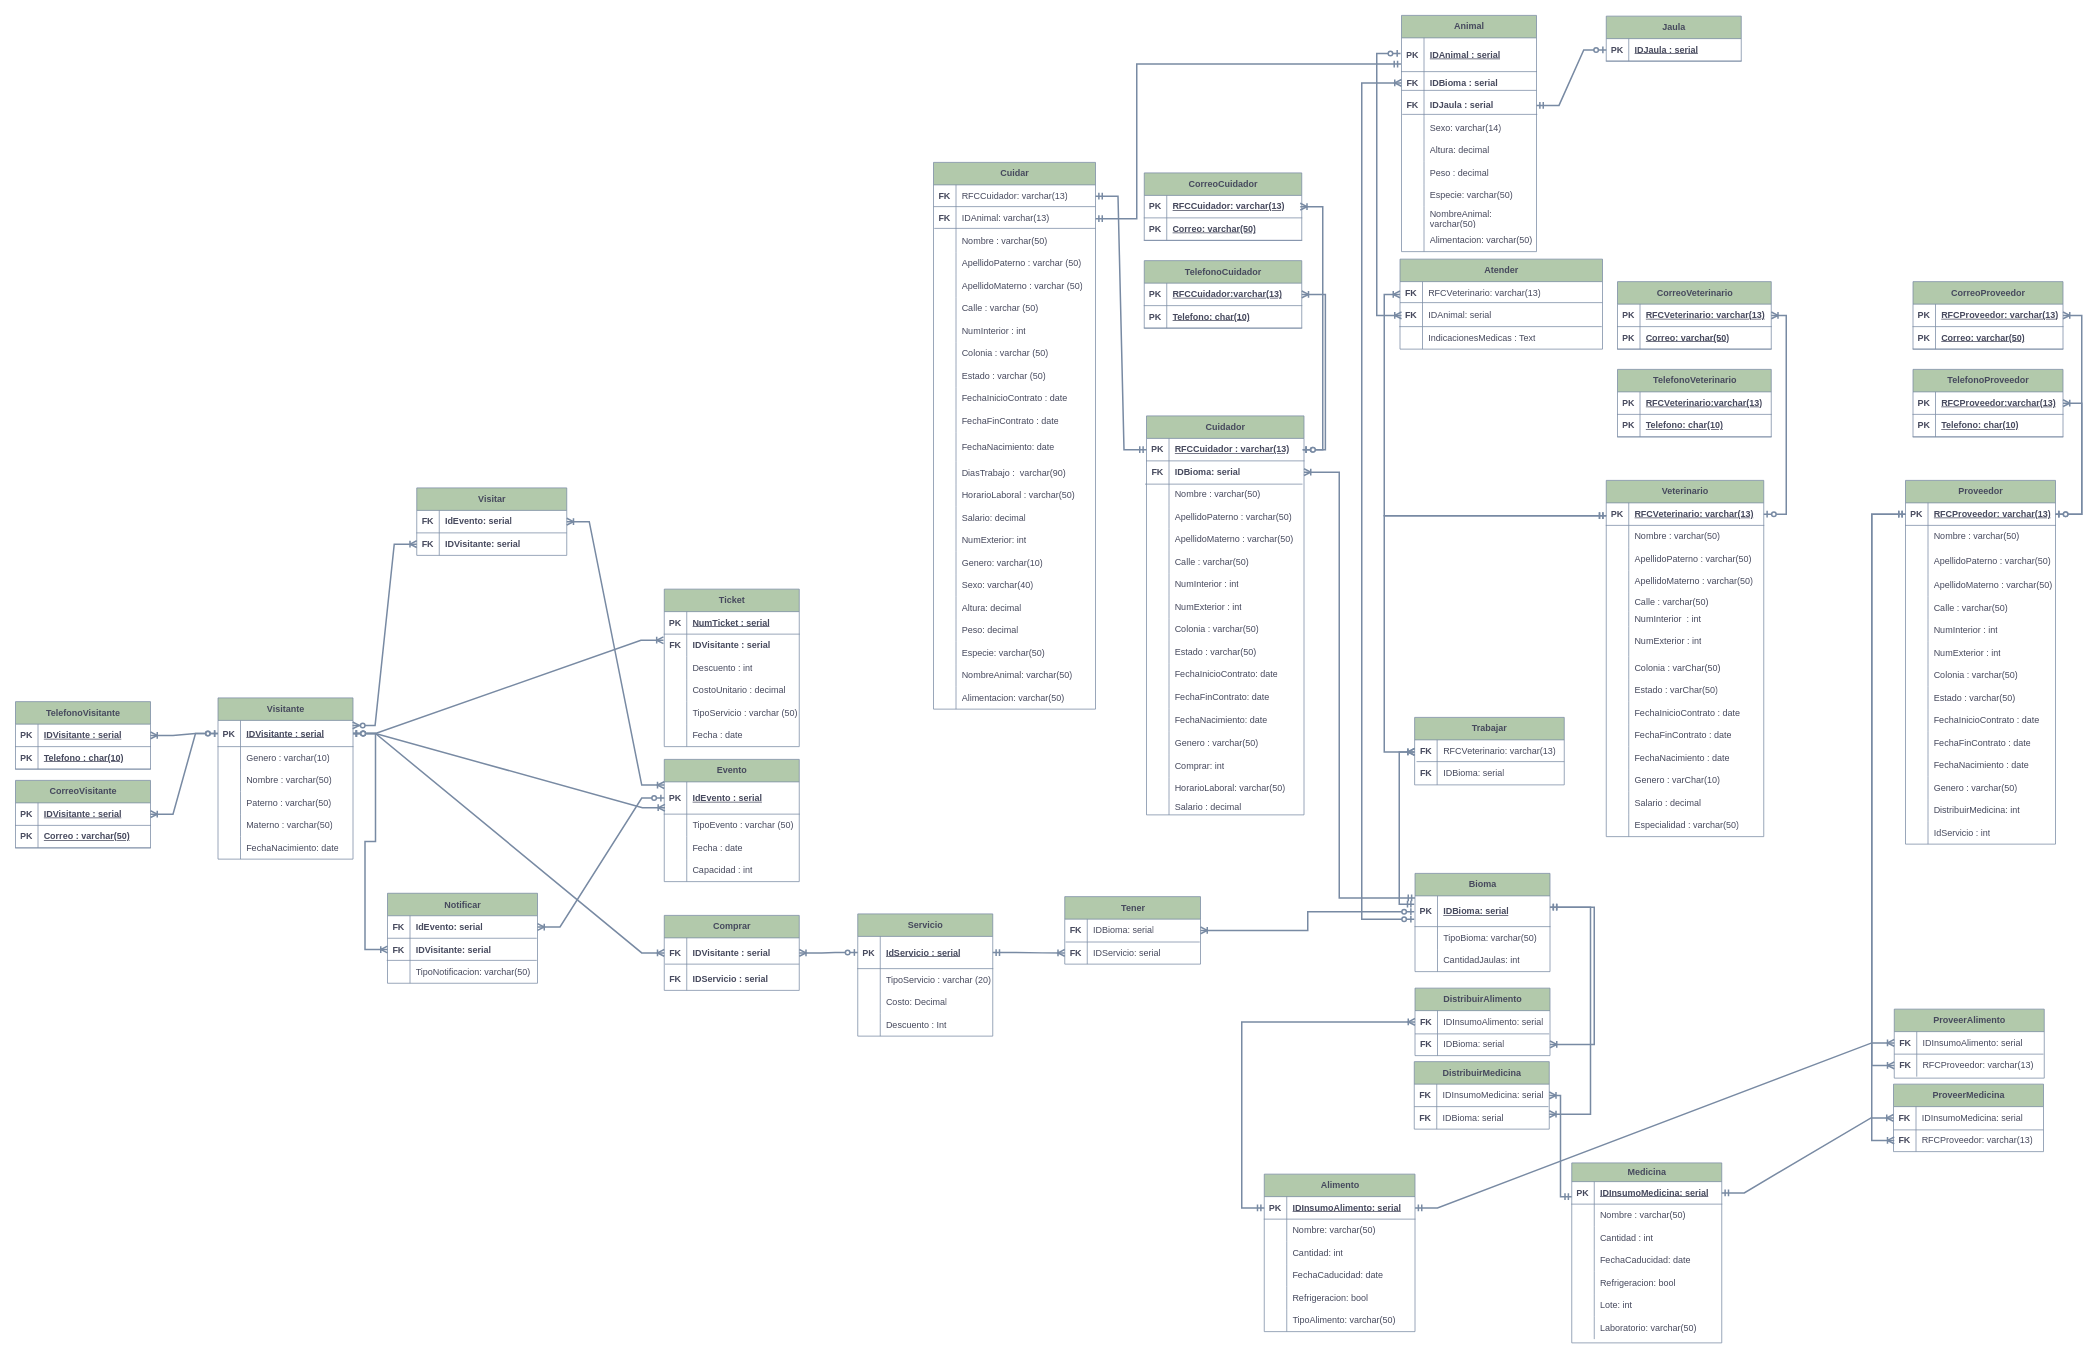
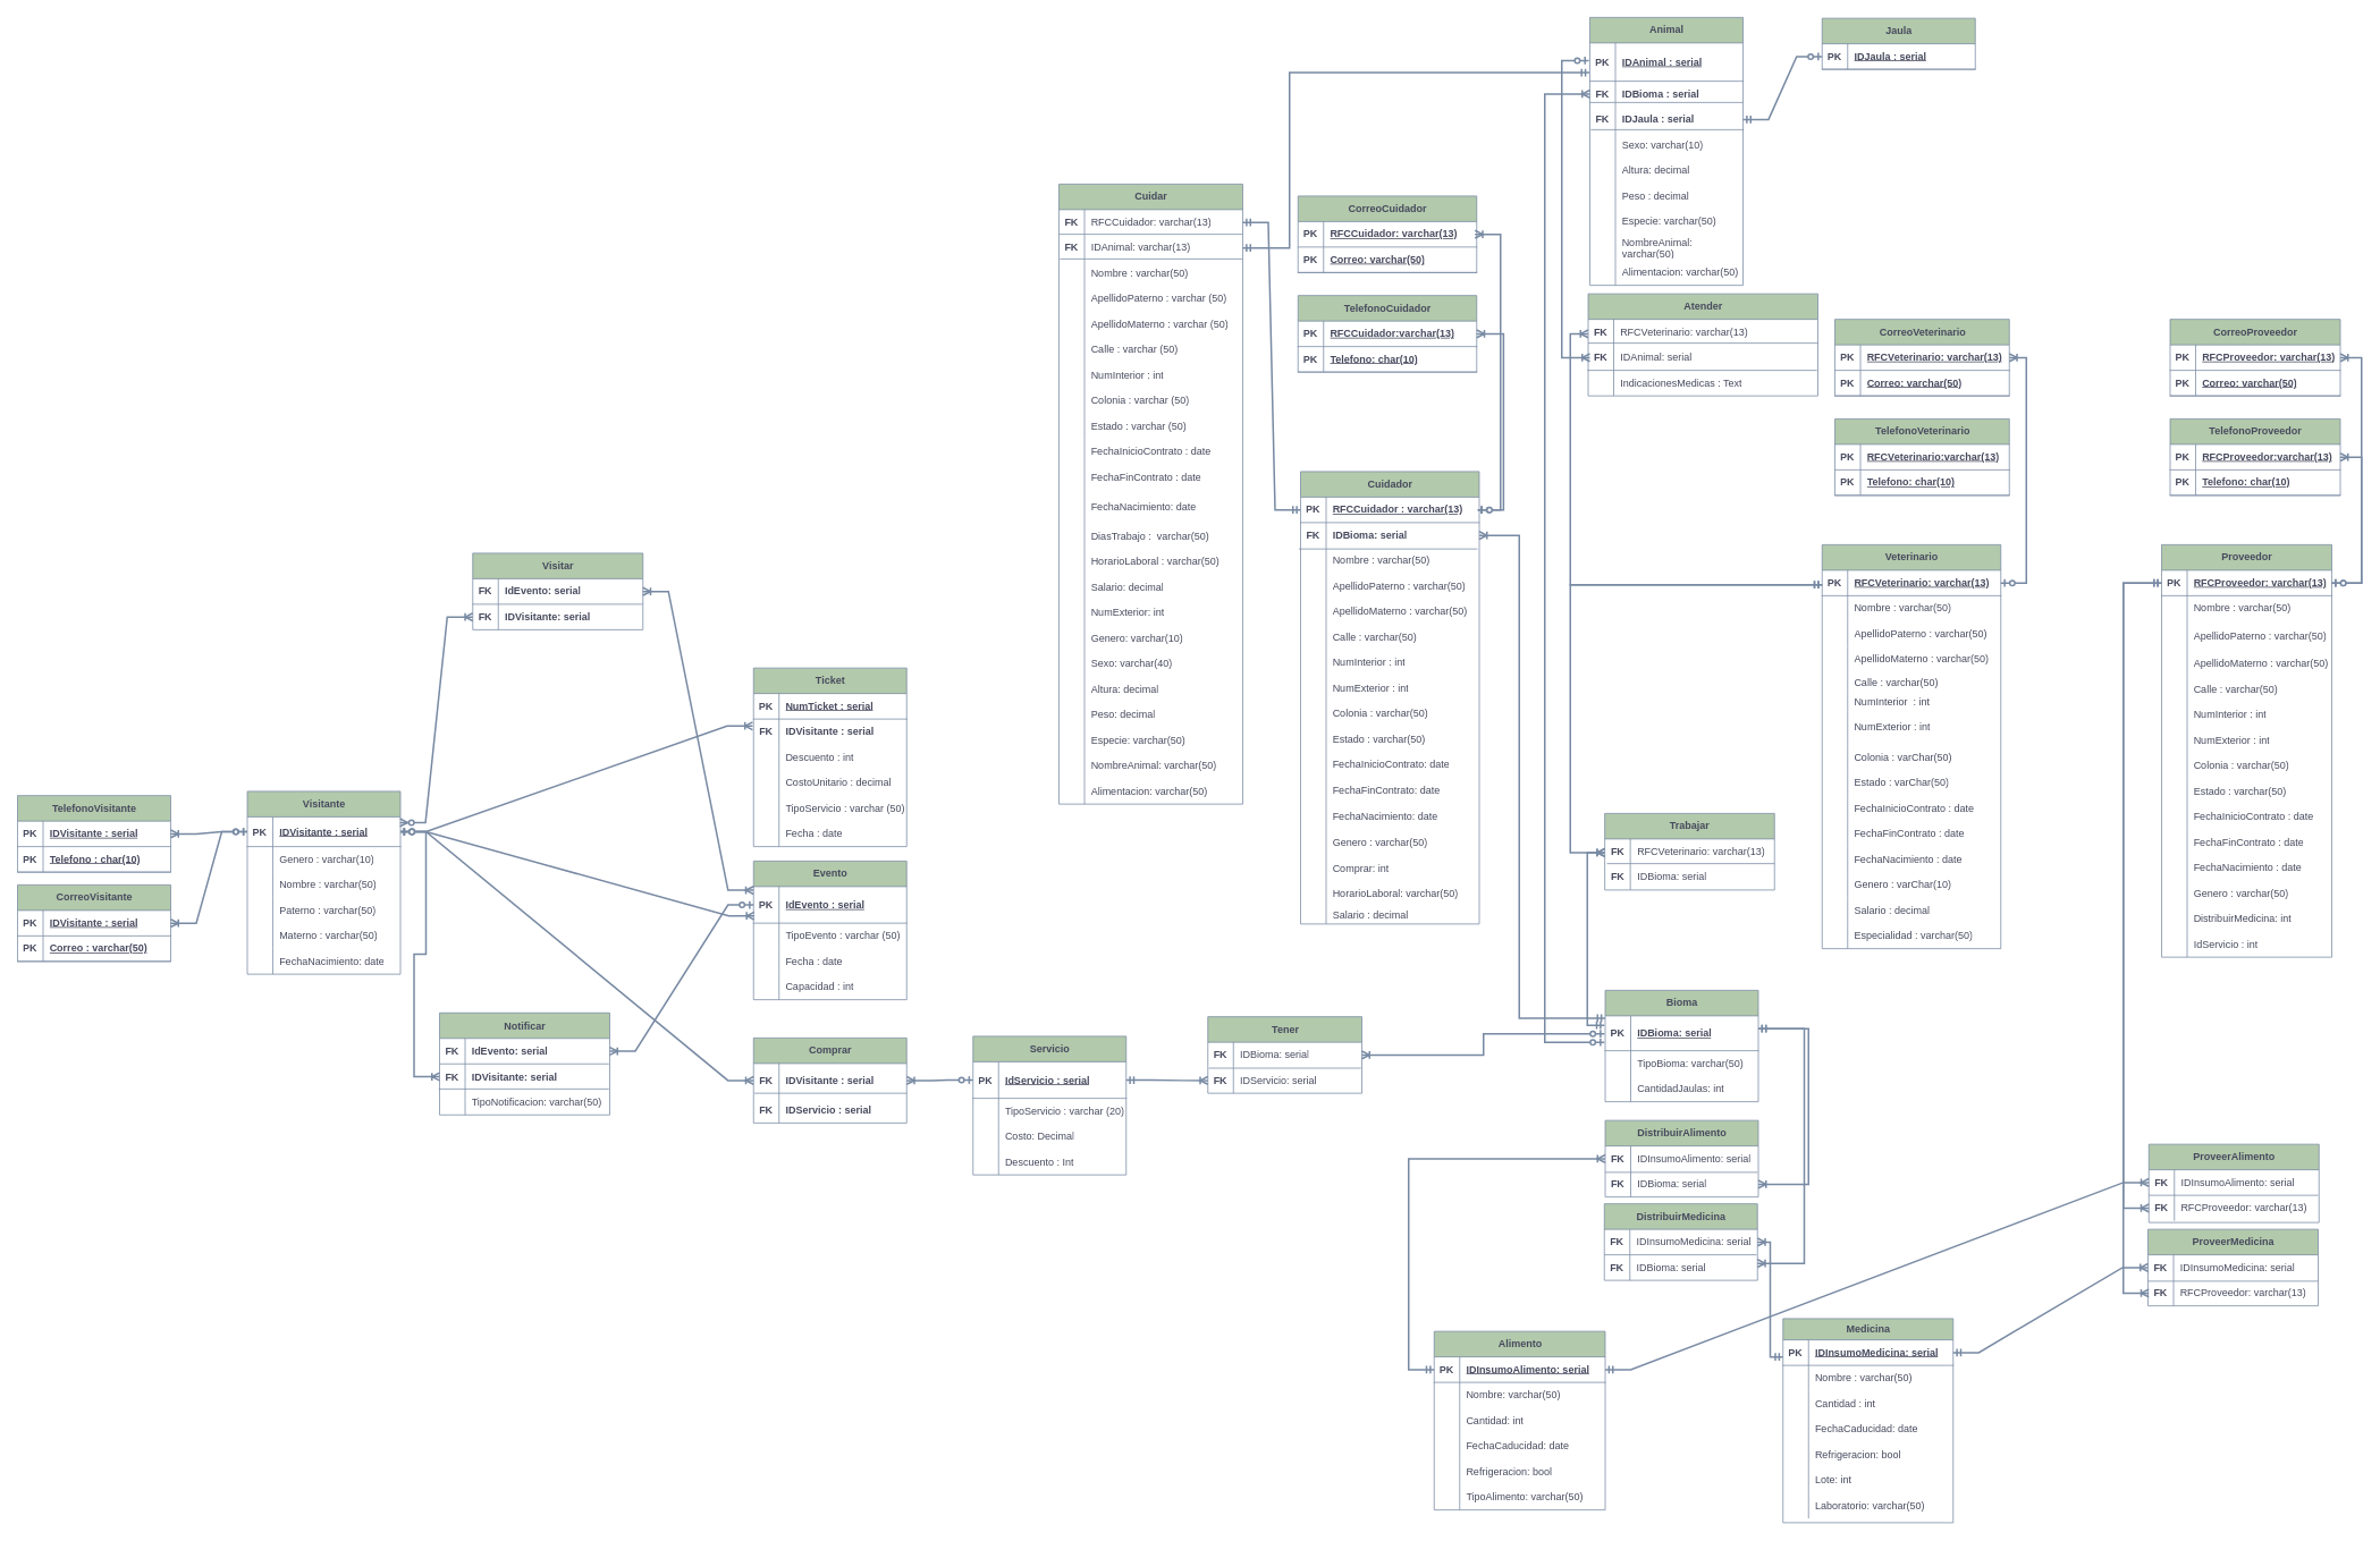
- <mxCell id="14" value="Sexo: varchar(14)" style="shape=partialRectangle;connectable=0;fillColor=none;top=0;left=0;bottom=0;right=0;align=left;spacingLeft=6;overflow=hidden;whiteSpace=wrap;html=1;labelBackgroundColor=none;strokeColor=#788AA3;fontColor=#46495D;" parent="12" vertex="1"><mxGeometry x="30" width="150" height="30" as="geometry"><mxRectangle width="150" height="30" as="alternateBounds" /></mxGeometry></mxCell>
+ <mxCell id="14" value="Sexo: varchar(10)" style="shape=partialRectangle;connectable=0;fillColor=none;top=0;left=0;bottom=0;right=0;align=left;spacingLeft=6;overflow=hidden;whiteSpace=wrap;html=1;labelBackgroundColor=none;strokeColor=#788AA3;fontColor=#46495D;" parent="12" vertex="1"><mxGeometry x="30" width="150" height="30" as="geometry"><mxRectangle width="150" height="30" as="alternateBounds" /></mxGeometry></mxCell>
- <mxCell id="391" value="&lt;span style=&quot;font-weight: 400;&quot;&gt;DiasTrabajo :&amp;nbsp; varchar(90)&lt;/span&gt;" style="shape=partialRectangle;connectable=0;fillColor=none;top=0;left=0;bottom=0;right=0;align=left;spacingLeft=6;overflow=hidden;whiteSpace=wrap;html=1;labelBackgroundColor=none;strokeColor=#788AA3;fontColor=#46495D;fontStyle=1" parent="389" vertex="1"><mxGeometry x="30" width="186" height="30" as="geometry"><mxRectangle width="186" height="30" as="alternateBounds" /></mxGeometry></mxCell>
+ <mxCell id="391" value="&lt;span style=&quot;font-weight: 400;&quot;&gt;DiasTrabajo :&amp;nbsp; varchar(50)&lt;/span&gt;" style="shape=partialRectangle;connectable=0;fillColor=none;top=0;left=0;bottom=0;right=0;align=left;spacingLeft=6;overflow=hidden;whiteSpace=wrap;html=1;labelBackgroundColor=none;strokeColor=#788AA3;fontColor=#46495D;fontStyle=1" parent="389" vertex="1"><mxGeometry x="30" width="186" height="30" as="geometry"><mxRectangle width="186" height="30" as="alternateBounds" /></mxGeometry></mxCell>
